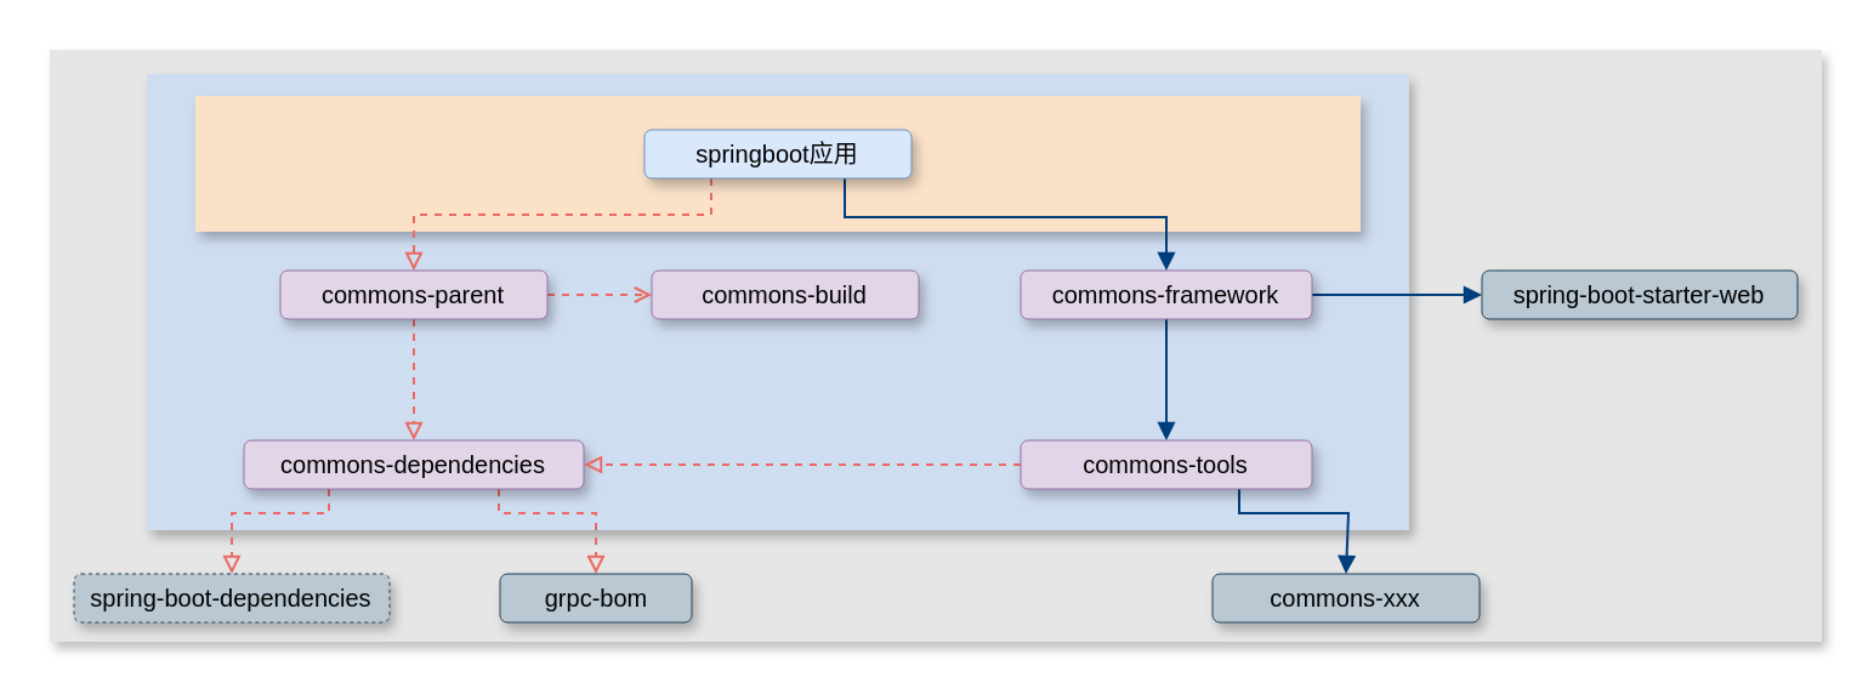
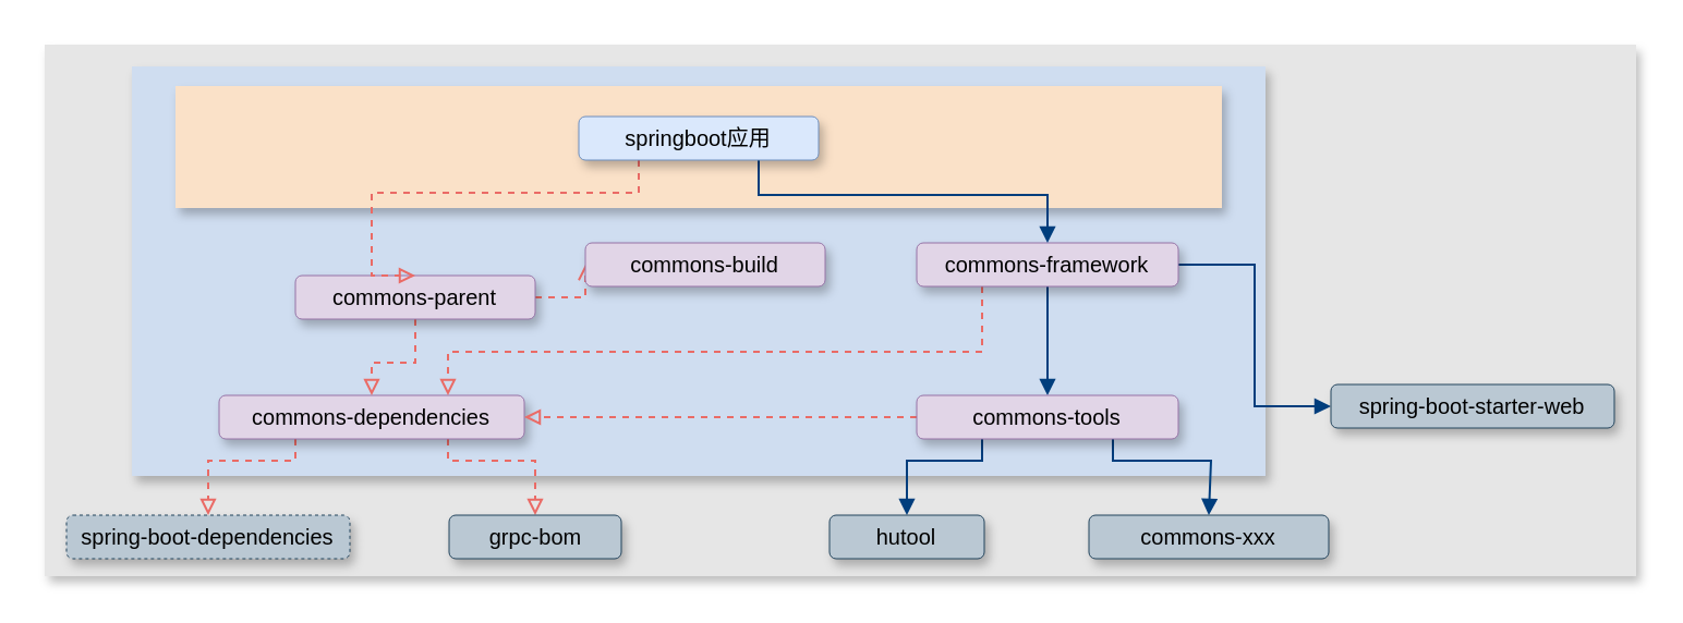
- <mxCell id="9" value="commons-parent" style="rounded=1;whiteSpace=wrap;html=1;strokeWidth=0.5;fontSize=10;align=center;labelBackgroundColor=none;fillColor=#e1d5e7;strokeColor=#9673a6;shadow=1;glass=0;" parent="1" vertex="1"><mxGeometry x="115" y="111" width="110" height="20" as="geometry" /></mxCell>
+ <mxCell id="9" value="commons-parent" style="rounded=1;whiteSpace=wrap;html=1;strokeWidth=0.5;fontSize=10;align=center;labelBackgroundColor=none;fillColor=#e1d5e7;strokeColor=#9673a6;shadow=1;glass=0;" parent="1" vertex="1"><mxGeometry x="135" y="126" width="110" height="20" as="geometry" /></mxCell>
- <mxCell id="20" value="spring-boot-starter-web" style="rounded=1;whiteSpace=wrap;html=1;strokeWidth=0.5;fontSize=10;align=center;labelBackgroundColor=none;fillColor=#bac8d3;strokeColor=#23445d;glass=0;shadow=1;" parent="1" vertex="1"><mxGeometry x="610" y="111" width="130" height="20" as="geometry" /></mxCell>
+ <mxCell id="20" value="spring-boot-starter-web" style="rounded=1;whiteSpace=wrap;html=1;strokeWidth=0.5;fontSize=10;align=center;labelBackgroundColor=none;fillColor=#bac8d3;strokeColor=#23445d;glass=0;shadow=1;" parent="1" vertex="1"><mxGeometry x="610" y="176" width="130" height="20" as="geometry" /></mxCell>
+ <mxCell id="10" style="edgeStyle=orthogonalEdgeStyle;rounded=0;orthogonalLoop=1;jettySize=auto;html=1;exitX=0.25;exitY=1;exitDx=0;exitDy=0;entryX=0.75;entryY=0;entryDx=0;entryDy=0;strokeColor=#EA6B66;dashed=1;endSize=5;endArrow=block;endFill=0;" parent="1" source="13" target="6" edge="1"><mxGeometry relative="1" as="geometry"><Array as="points"><mxPoint x="450" y="161" /><mxPoint x="205" y="161" /></Array></mxGeometry></mxCell>
+ <mxCell id="15" style="edgeStyle=orthogonalEdgeStyle;rounded=0;orthogonalLoop=1;jettySize=auto;html=1;exitX=0.25;exitY=1;exitDx=0;exitDy=0;entryX=0.5;entryY=0;entryDx=0;entryDy=0;strokeColor=#003E7D;endSize=5;endArrow=block;endFill=1;" parent="1" source="17" target="21" edge="1"><mxGeometry relative="1" as="geometry"><Array as="points"><mxPoint x="450" y="211" /><mxPoint x="415" y="211" /></Array></mxGeometry></mxCell>
+ <mxCell id="21" value="hutool" style="rounded=1;whiteSpace=wrap;html=1;strokeWidth=0.5;fontSize=10;align=center;labelBackgroundColor=none;fillColor=#bac8d3;strokeColor=#23445d;shadow=1;" parent="1" vertex="1"><mxGeometry x="380" y="236" width="71" height="20" as="geometry" /></mxCell>
